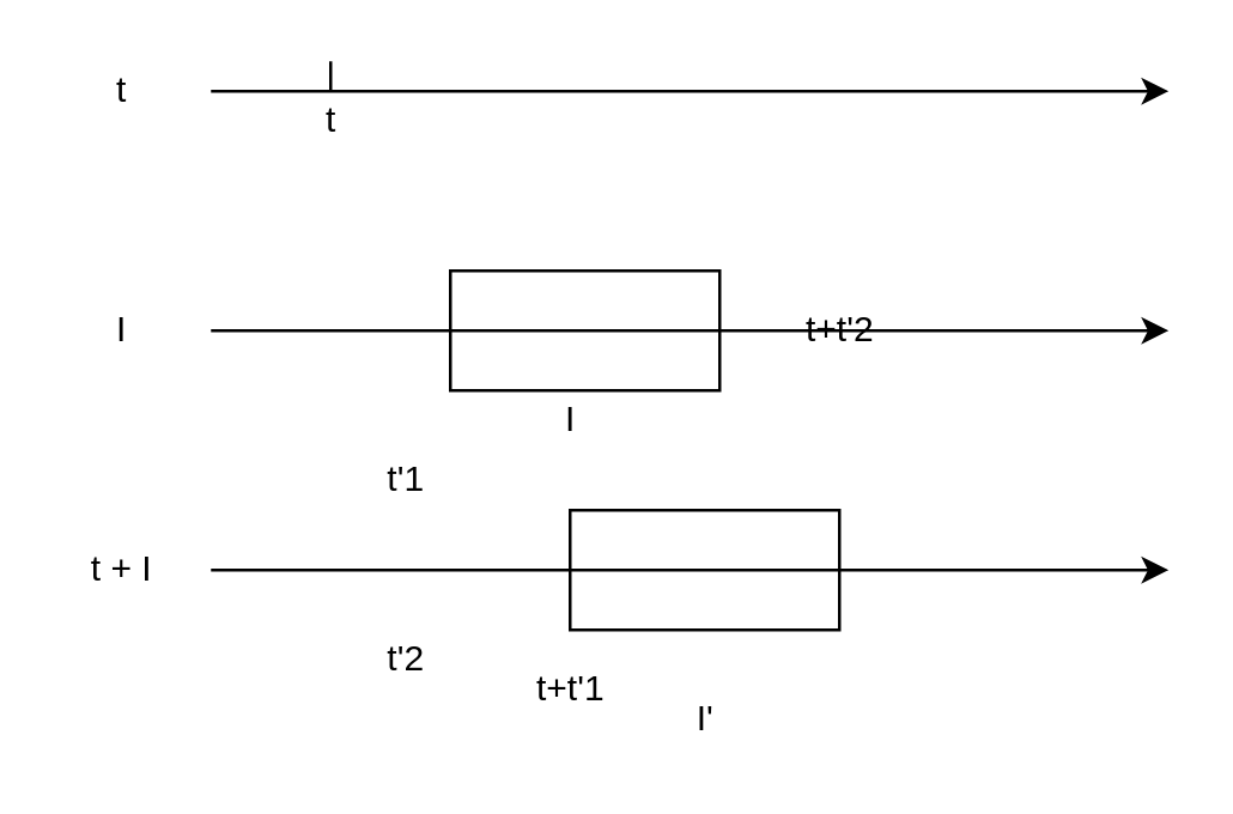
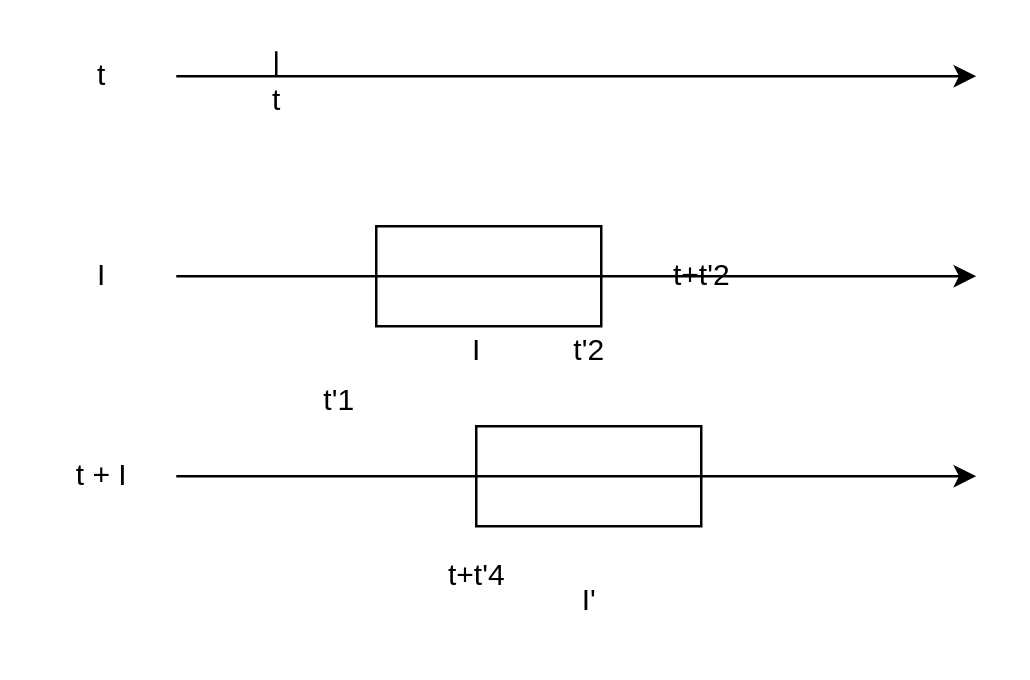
- <mxCell id="14" value="t'2" style="text;html=1;align=center;verticalAlign=middle;resizable=0;points=[];autosize=1;strokeColor=none;fillColor=none;" vertex="1" parent="1"><mxGeometry x="120" y="210" width="30" height="20" as="geometry" /></mxCell>
+ <mxCell id="14" value="t'2" style="text;html=1;align=center;verticalAlign=middle;resizable=0;points=[];autosize=1;strokeColor=none;fillColor=none;" vertex="1" parent="1"><mxGeometry x="220" y="130" width="30" height="20" as="geometry" /></mxCell>
- <mxCell id="16" value="t+t'1" style="text;html=1;align=center;verticalAlign=middle;resizable=0;points=[];autosize=1;strokeColor=none;fillColor=none;" vertex="1" parent="1"><mxGeometry x="170" y="220" width="40" height="20" as="geometry" /></mxCell>
+ <mxCell id="16" value="t+t'4" style="text;html=1;align=center;verticalAlign=middle;resizable=0;points=[];autosize=1;strokeColor=none;fillColor=none;" vertex="1" parent="1"><mxGeometry x="170" y="220" width="40" height="20" as="geometry" /></mxCell>
